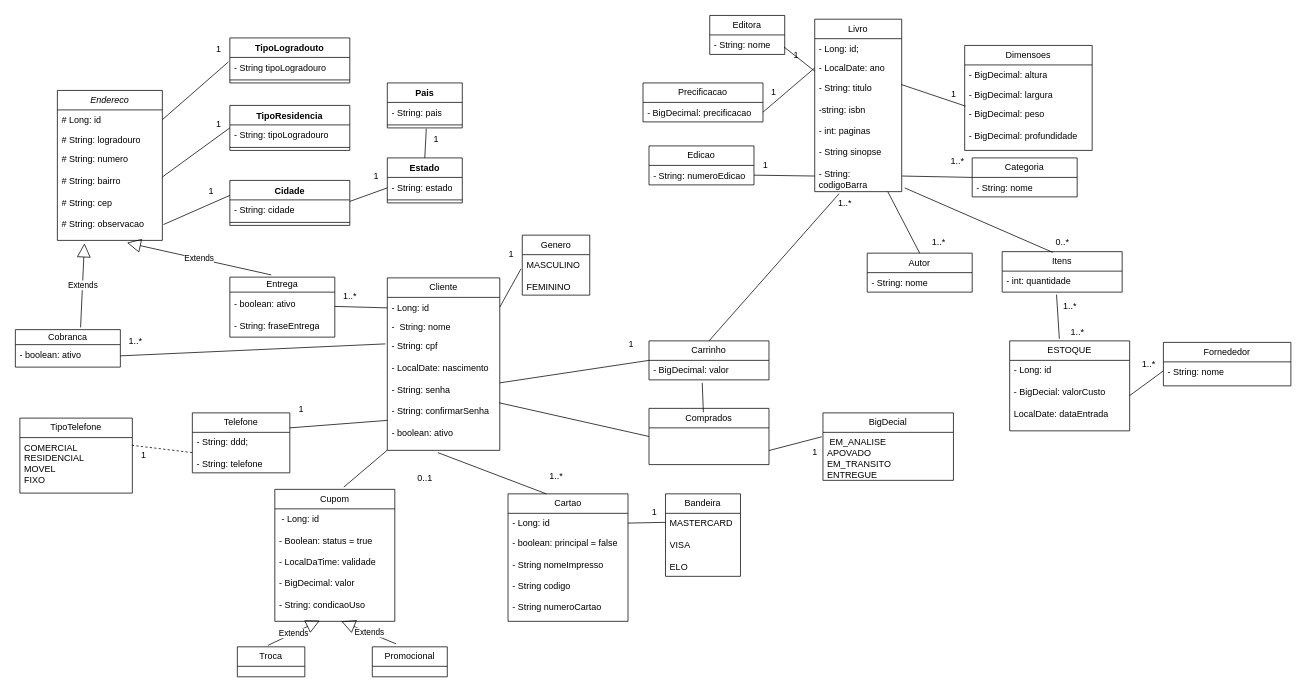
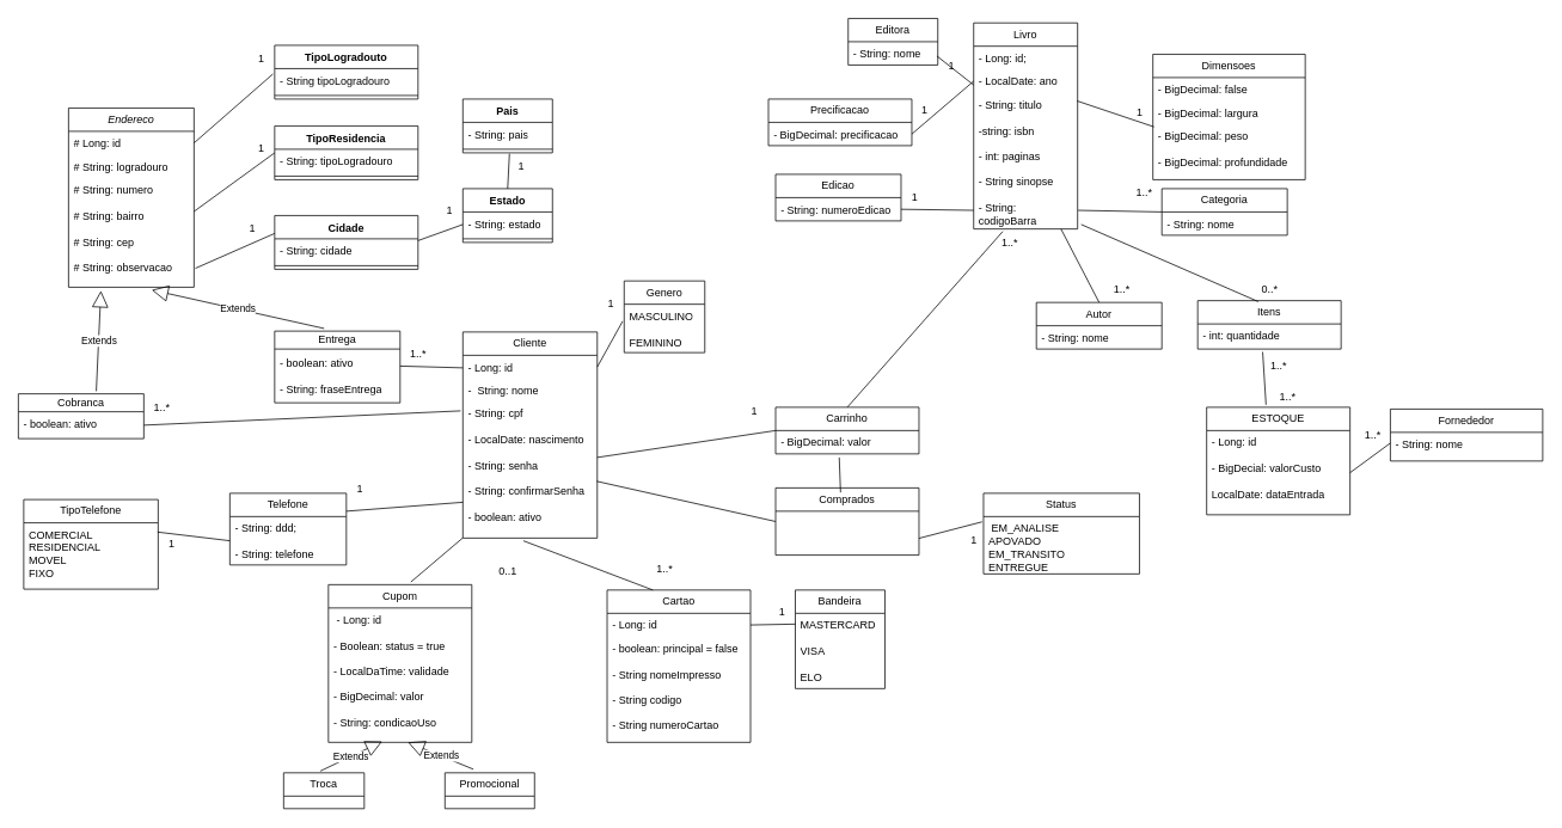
- <mxCell id="77" value="- BigDecimal: altura" style="text;strokeColor=none;fillColor=none;align=left;verticalAlign=top;spacingLeft=4;spacingRight=4;overflow=hidden;rotatable=0;points=[[0,0.5],[1,0.5]];portConstraint=eastwest;whiteSpace=wrap;html=1;" parent="76" vertex="1"><mxGeometry y="26" width="170" height="26" as="geometry" /></mxCell>
+ <mxCell id="77" value="- BigDecimal: false" style="text;strokeColor=none;fillColor=none;align=left;verticalAlign=top;spacingLeft=4;spacingRight=4;overflow=hidden;rotatable=0;points=[[0,0.5],[1,0.5]];portConstraint=eastwest;whiteSpace=wrap;html=1;" parent="76" vertex="1"><mxGeometry y="26" width="170" height="26" as="geometry" /></mxCell>
- <mxCell id="125" value="BigDecial" style="swimlane;fontStyle=0;childLayout=stackLayout;horizontal=1;startSize=26;fillColor=none;horizontalStack=0;resizeParent=1;resizeParentMax=0;resizeLast=0;collapsible=1;marginBottom=0;whiteSpace=wrap;html=1;" parent="1" vertex="1"><mxGeometry x="1097" y="550" width="174" height="90" as="geometry" /></mxCell>
+ <mxCell id="125" value="Status" style="swimlane;fontStyle=0;childLayout=stackLayout;horizontal=1;startSize=26;fillColor=none;horizontalStack=0;resizeParent=1;resizeParentMax=0;resizeLast=0;collapsible=1;marginBottom=0;whiteSpace=wrap;html=1;" parent="1" vertex="1"><mxGeometry x="1097" y="550" width="174" height="90" as="geometry" /></mxCell>
- <mxCell id="34" value="" style="endArrow=none;html=1;rounded=0;exitX=0.996;exitY=0.139;exitDx=0;exitDy=0;exitPerimeter=0;entryX=0;entryY=0.5;entryDx=0;entryDy=0;dashed=1;" parent="1" source="33" target="31" edge="1"><mxGeometry width="50" height="50" relative="1" as="geometry"><mxPoint x="326" y="640" as="sourcePoint" /><mxPoint x="326" y="610" as="targetPoint" /></mxGeometry></mxCell>
+ <mxCell id="34" value="" style="endArrow=none;html=1;rounded=0;exitX=0.996;exitY=0.139;exitDx=0;exitDy=0;exitPerimeter=0;entryX=0;entryY=0.5;entryDx=0;entryDy=0;" parent="1" source="33" target="31" edge="1"><mxGeometry width="50" height="50" relative="1" as="geometry"><mxPoint x="326" y="640" as="sourcePoint" /><mxPoint x="326" y="610" as="targetPoint" /></mxGeometry></mxCell>
